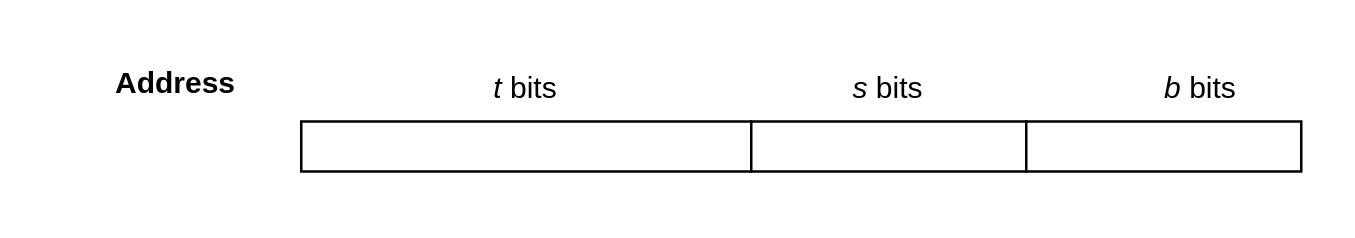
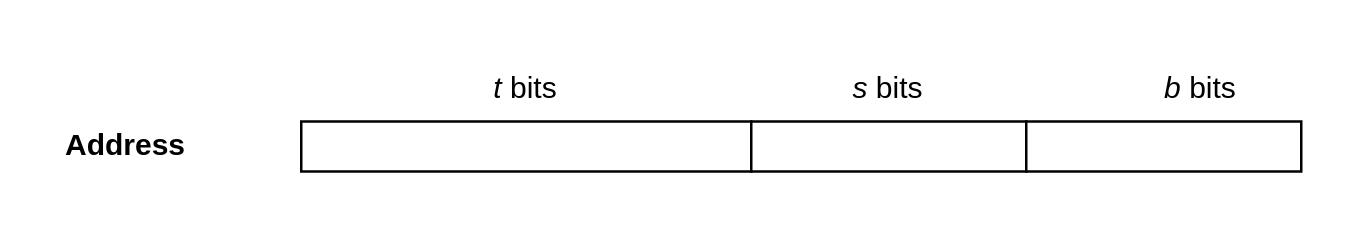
- <mxCell id="8" value="&lt;b&gt;Address&lt;/b&gt;" style="text;html=1;strokeColor=none;fillColor=none;align=center;verticalAlign=middle;whiteSpace=wrap;rounded=0;" vertex="1" parent="1"><mxGeometry x="40" y="18" width="60" height="30" as="geometry" /></mxCell>
+ <mxCell id="8" value="&lt;b&gt;Address&lt;/b&gt;" style="text;html=1;strokeColor=none;fillColor=none;align=center;verticalAlign=middle;whiteSpace=wrap;rounded=0;" vertex="1" parent="1"><mxGeometry x="20" y="43" width="60" height="30" as="geometry" /></mxCell>
